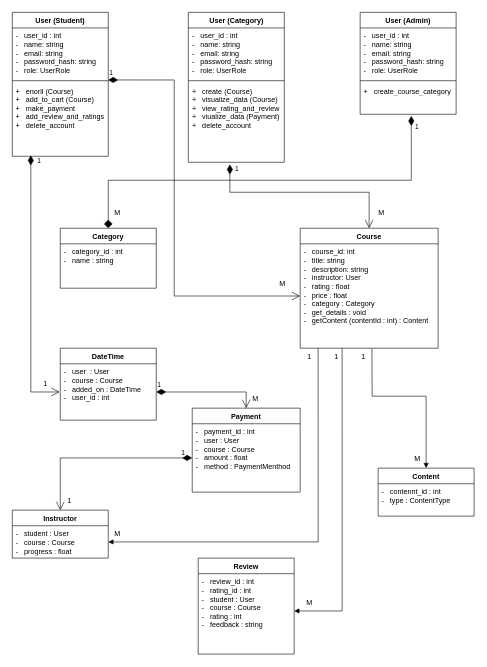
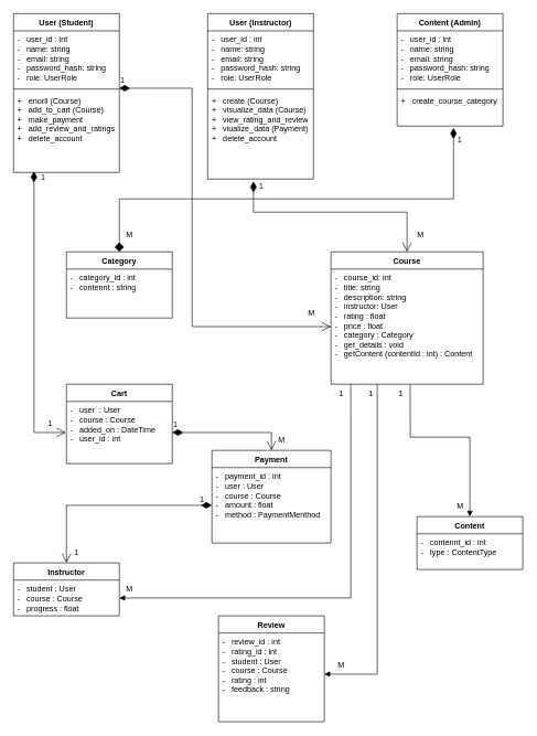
- <mxCell id="18" value="User (Category)" style="swimlane;fontStyle=1;align=center;verticalAlign=top;childLayout=stackLayout;horizontal=1;startSize=26;horizontalStack=0;resizeParent=1;resizeParentMax=0;resizeLast=0;collapsible=1;marginBottom=0;whiteSpace=wrap;html=1;" vertex="1" parent="1"><mxGeometry x="313.5" y="20" width="160" height="250" as="geometry" /></mxCell>
+ <mxCell id="18" value="User (Instructor)" style="swimlane;fontStyle=1;align=center;verticalAlign=top;childLayout=stackLayout;horizontal=1;startSize=26;horizontalStack=0;resizeParent=1;resizeParentMax=0;resizeLast=0;collapsible=1;marginBottom=0;whiteSpace=wrap;html=1;" vertex="1" parent="1"><mxGeometry x="313.5" y="20" width="160" height="250" as="geometry" /></mxCell>
- <mxCell id="22" value="User (Admin)" style="swimlane;fontStyle=1;align=center;verticalAlign=top;childLayout=stackLayout;horizontal=1;startSize=26;horizontalStack=0;resizeParent=1;resizeParentMax=0;resizeLast=0;collapsible=1;marginBottom=0;whiteSpace=wrap;html=1;" vertex="1" parent="1"><mxGeometry x="600" y="20" width="160" height="170" as="geometry" /></mxCell>
+ <mxCell id="22" value="Content (Admin)" style="swimlane;fontStyle=1;align=center;verticalAlign=top;childLayout=stackLayout;horizontal=1;startSize=26;horizontalStack=0;resizeParent=1;resizeParentMax=0;resizeLast=0;collapsible=1;marginBottom=0;whiteSpace=wrap;html=1;" vertex="1" parent="1"><mxGeometry x="600" y="20" width="160" height="170" as="geometry" /></mxCell>
- <mxCell id="17" value="-&amp;nbsp; &amp;nbsp;category_id : int&lt;div&gt;-&amp;nbsp; &amp;nbsp;name : string&lt;/div&gt;" style="text;strokeColor=none;fillColor=none;align=left;verticalAlign=top;spacingLeft=4;spacingRight=4;overflow=hidden;rotatable=0;points=[[0,0.5],[1,0.5]];portConstraint=eastwest;whiteSpace=wrap;html=1;" vertex="1" parent="16"><mxGeometry y="26" width="160" height="74" as="geometry" /></mxCell>
+ <mxCell id="17" value="-&amp;nbsp; &amp;nbsp;category_id : int&lt;div&gt;-&amp;nbsp; &amp;nbsp;contennt : string&lt;/div&gt;" style="text;strokeColor=none;fillColor=none;align=left;verticalAlign=top;spacingLeft=4;spacingRight=4;overflow=hidden;rotatable=0;points=[[0,0.5],[1,0.5]];portConstraint=eastwest;whiteSpace=wrap;html=1;" vertex="1" parent="16"><mxGeometry y="26" width="160" height="74" as="geometry" /></mxCell>
- <mxCell id="12" value="DateTime" style="swimlane;fontStyle=1;align=center;verticalAlign=top;childLayout=stackLayout;horizontal=1;startSize=26;horizontalStack=0;resizeParent=1;resizeParentMax=0;resizeLast=0;collapsible=1;marginBottom=0;whiteSpace=wrap;html=1;" vertex="1" parent="1"><mxGeometry x="100" y="580" width="160" height="120" as="geometry" /></mxCell>
+ <mxCell id="12" value="Cart" style="swimlane;fontStyle=1;align=center;verticalAlign=top;childLayout=stackLayout;horizontal=1;startSize=26;horizontalStack=0;resizeParent=1;resizeParentMax=0;resizeLast=0;collapsible=1;marginBottom=0;whiteSpace=wrap;html=1;" vertex="1" parent="1"><mxGeometry x="100" y="580" width="160" height="120" as="geometry" /></mxCell>
